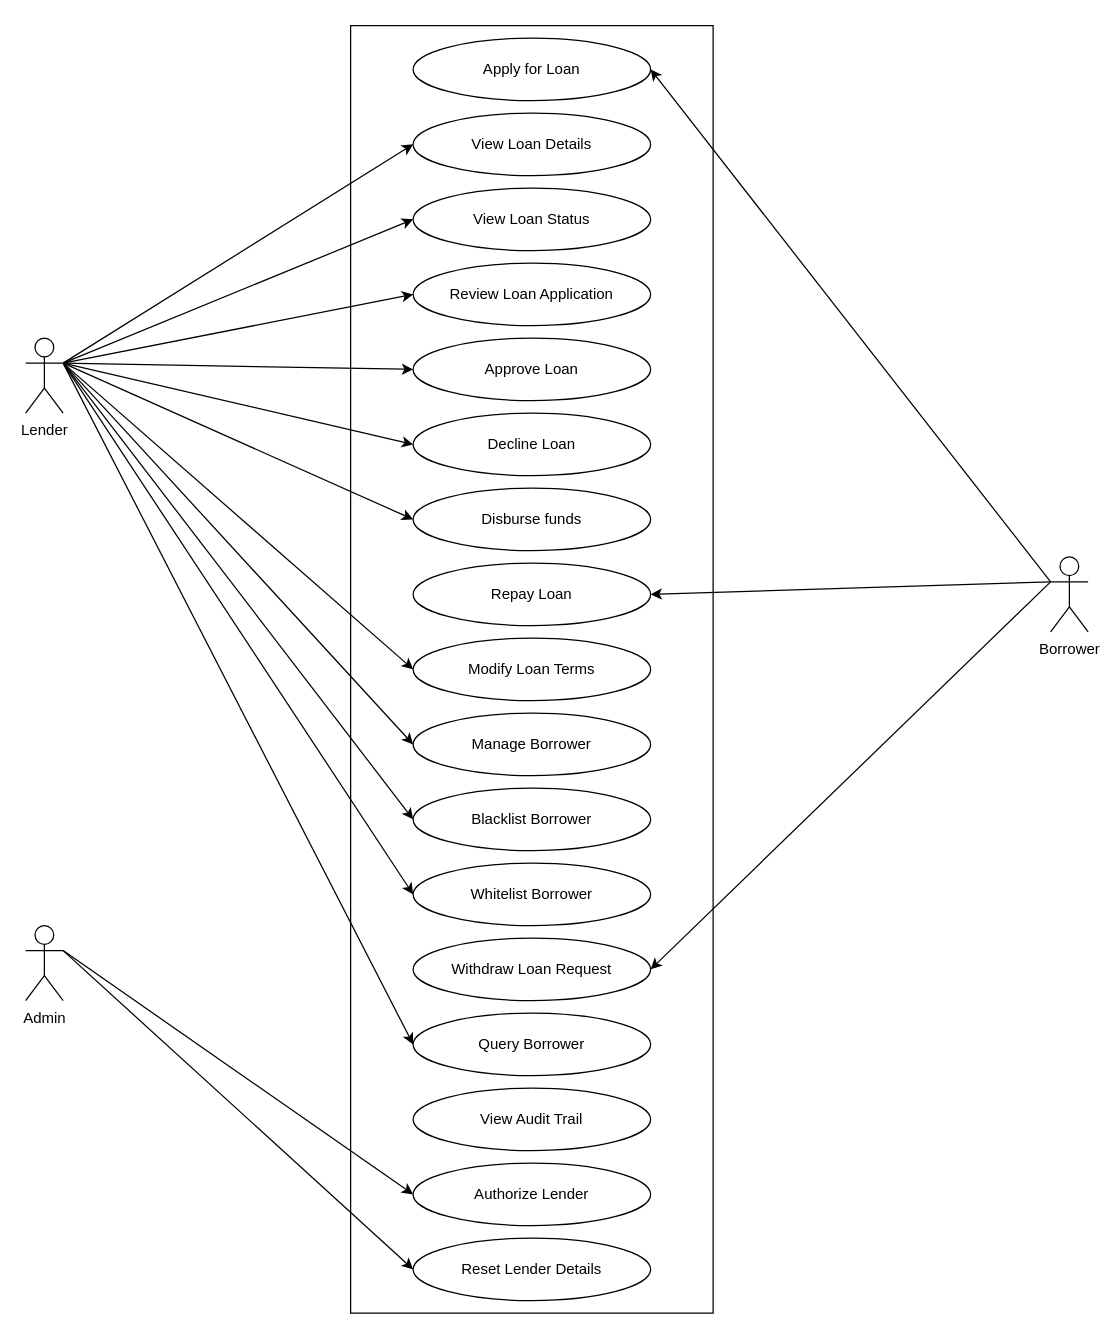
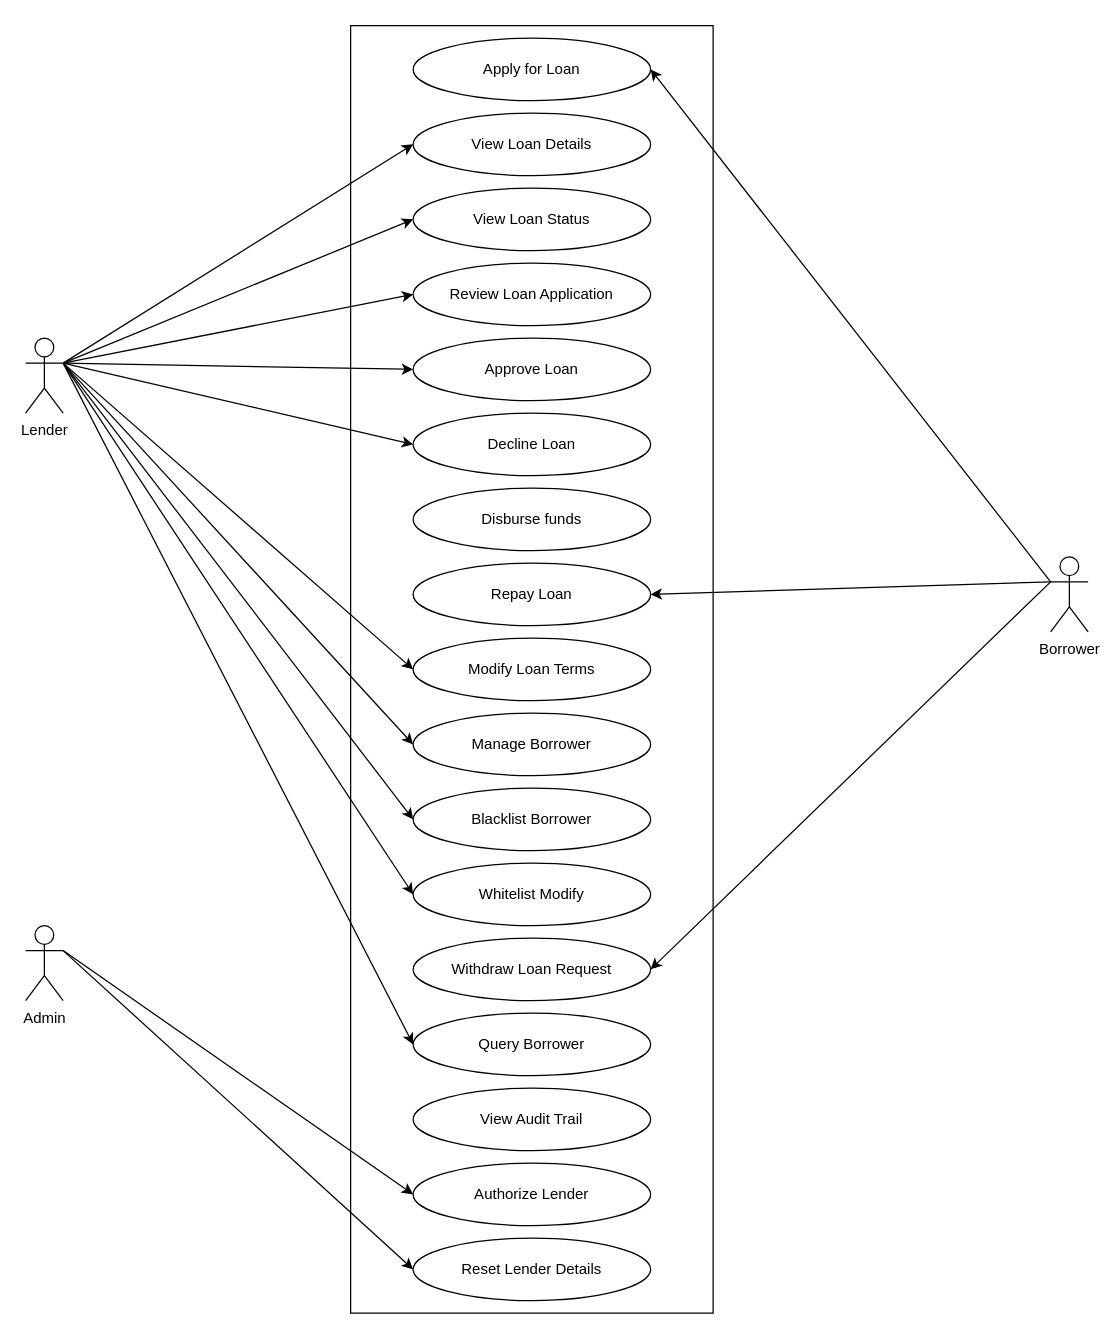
- <mxCell id="29" value="" style="endArrow=classic;html=1;rounded=0;entryX=0;entryY=0.5;entryDx=0;entryDy=0;exitX=1;exitY=0.333;exitDx=0;exitDy=0;exitPerimeter=0;" edge="1" parent="1" source="3" target="9"><mxGeometry width="50" height="50" relative="1" as="geometry"><mxPoint x="100" y="370" as="sourcePoint" /><mxPoint x="120" y="430" as="targetPoint" /></mxGeometry></mxCell>
- <mxCell id="20" value="Whitelist Borrower" style="ellipse;whiteSpace=wrap;html=1;" vertex="1" parent="1"><mxGeometry x="330" y="690" width="190" height="50" as="geometry" /></mxCell>
+ <mxCell id="20" value="Whitelist Modify" style="ellipse;whiteSpace=wrap;html=1;" vertex="1" parent="1"><mxGeometry x="330" y="690" width="190" height="50" as="geometry" /></mxCell>
